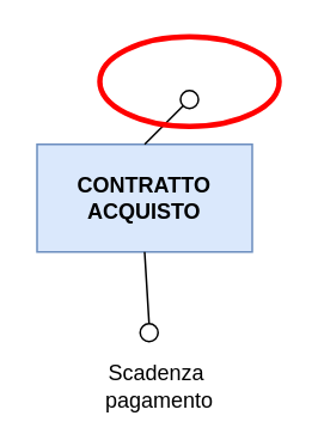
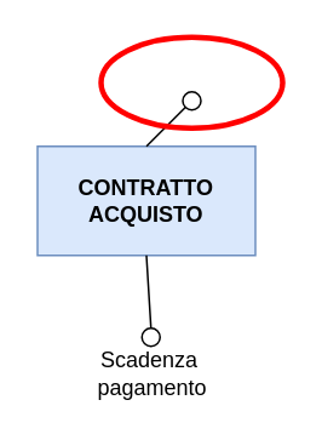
- <mxCell id="5" value="Scadenza&amp;nbsp;&lt;br&gt;pagamento" style="text;html=1;align=center;verticalAlign=middle;resizable=0;points=[];autosize=1;" vertex="1" parent="1"><mxGeometry x="47.5" y="200" width="80" height="30" as="geometry" /></mxCell>
+ <mxCell id="5" value="Scadenza&amp;nbsp;&lt;br&gt;pagamento" style="text;html=1;align=center;verticalAlign=middle;resizable=0;points=[];autosize=1;" vertex="1" parent="1"><mxGeometry x="42.5" y="190" width="80" height="30" as="geometry" /></mxCell>
